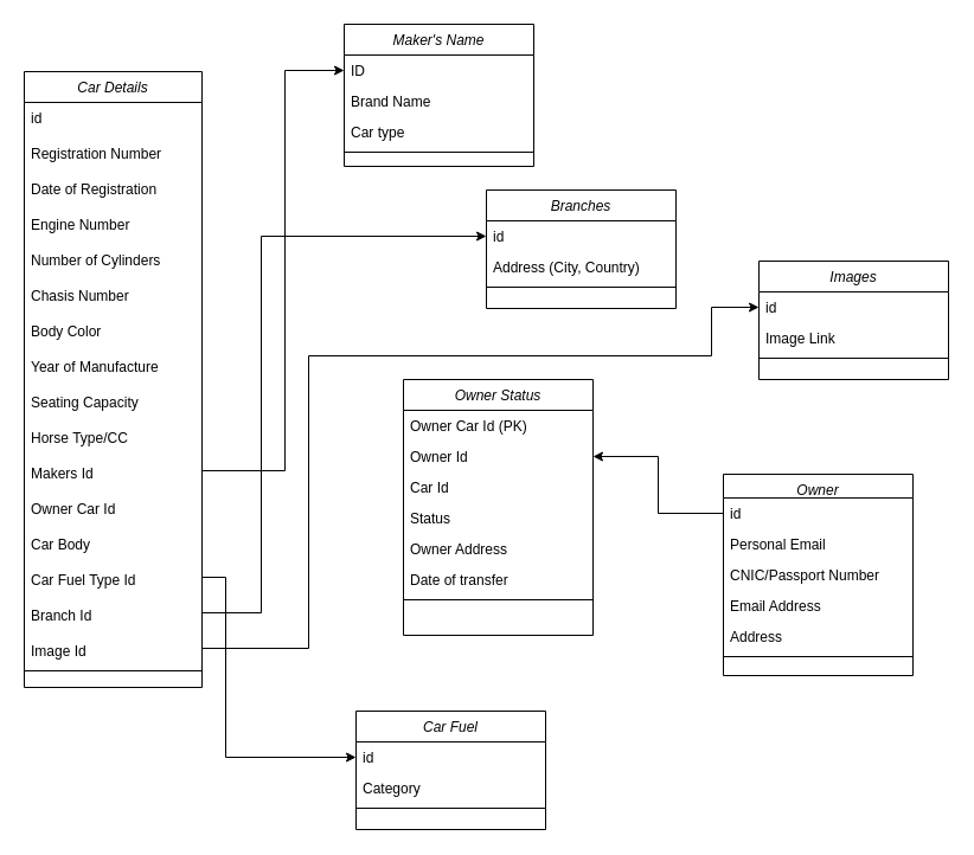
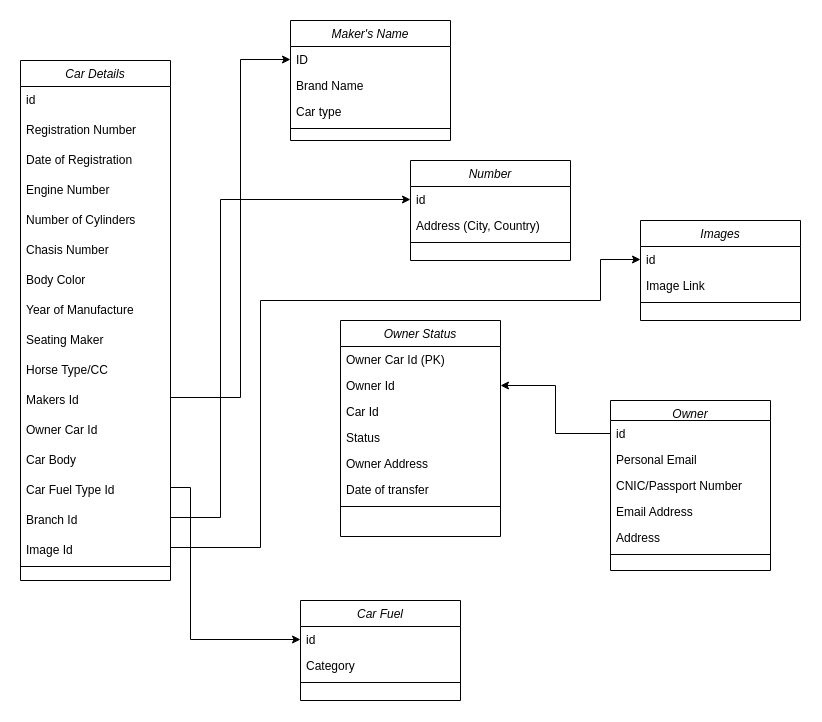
- <mxCell id="25" value="Branches" style="swimlane;fontStyle=2;align=center;verticalAlign=top;childLayout=stackLayout;horizontal=1;startSize=26;horizontalStack=0;resizeParent=1;resizeLast=0;collapsible=1;marginBottom=0;rounded=0;shadow=0;strokeWidth=1;" vertex="1" parent="1"><mxGeometry x="410" y="160" width="160" height="100" as="geometry"><mxRectangle x="220" y="120" width="160" height="26" as="alternateBounds" /></mxGeometry></mxCell>
+ <mxCell id="25" value="Number" style="swimlane;fontStyle=2;align=center;verticalAlign=top;childLayout=stackLayout;horizontal=1;startSize=26;horizontalStack=0;resizeParent=1;resizeLast=0;collapsible=1;marginBottom=0;rounded=0;shadow=0;strokeWidth=1;" vertex="1" parent="1"><mxGeometry x="410" y="160" width="160" height="100" as="geometry"><mxRectangle x="220" y="120" width="160" height="26" as="alternateBounds" /></mxGeometry></mxCell>
- <mxCell id="11" value="Seating Capacity" style="text;html=1;strokeColor=none;fillColor=none;align=left;verticalAlign=top;whiteSpace=wrap;rounded=0;spacing=6;" vertex="1" parent="2"><mxGeometry y="262" width="150" height="30" as="geometry" /></mxCell>
+ <mxCell id="11" value="Seating Maker" style="text;html=1;strokeColor=none;fillColor=none;align=left;verticalAlign=top;whiteSpace=wrap;rounded=0;spacing=6;" vertex="1" parent="2"><mxGeometry y="262" width="150" height="30" as="geometry" /></mxCell>
